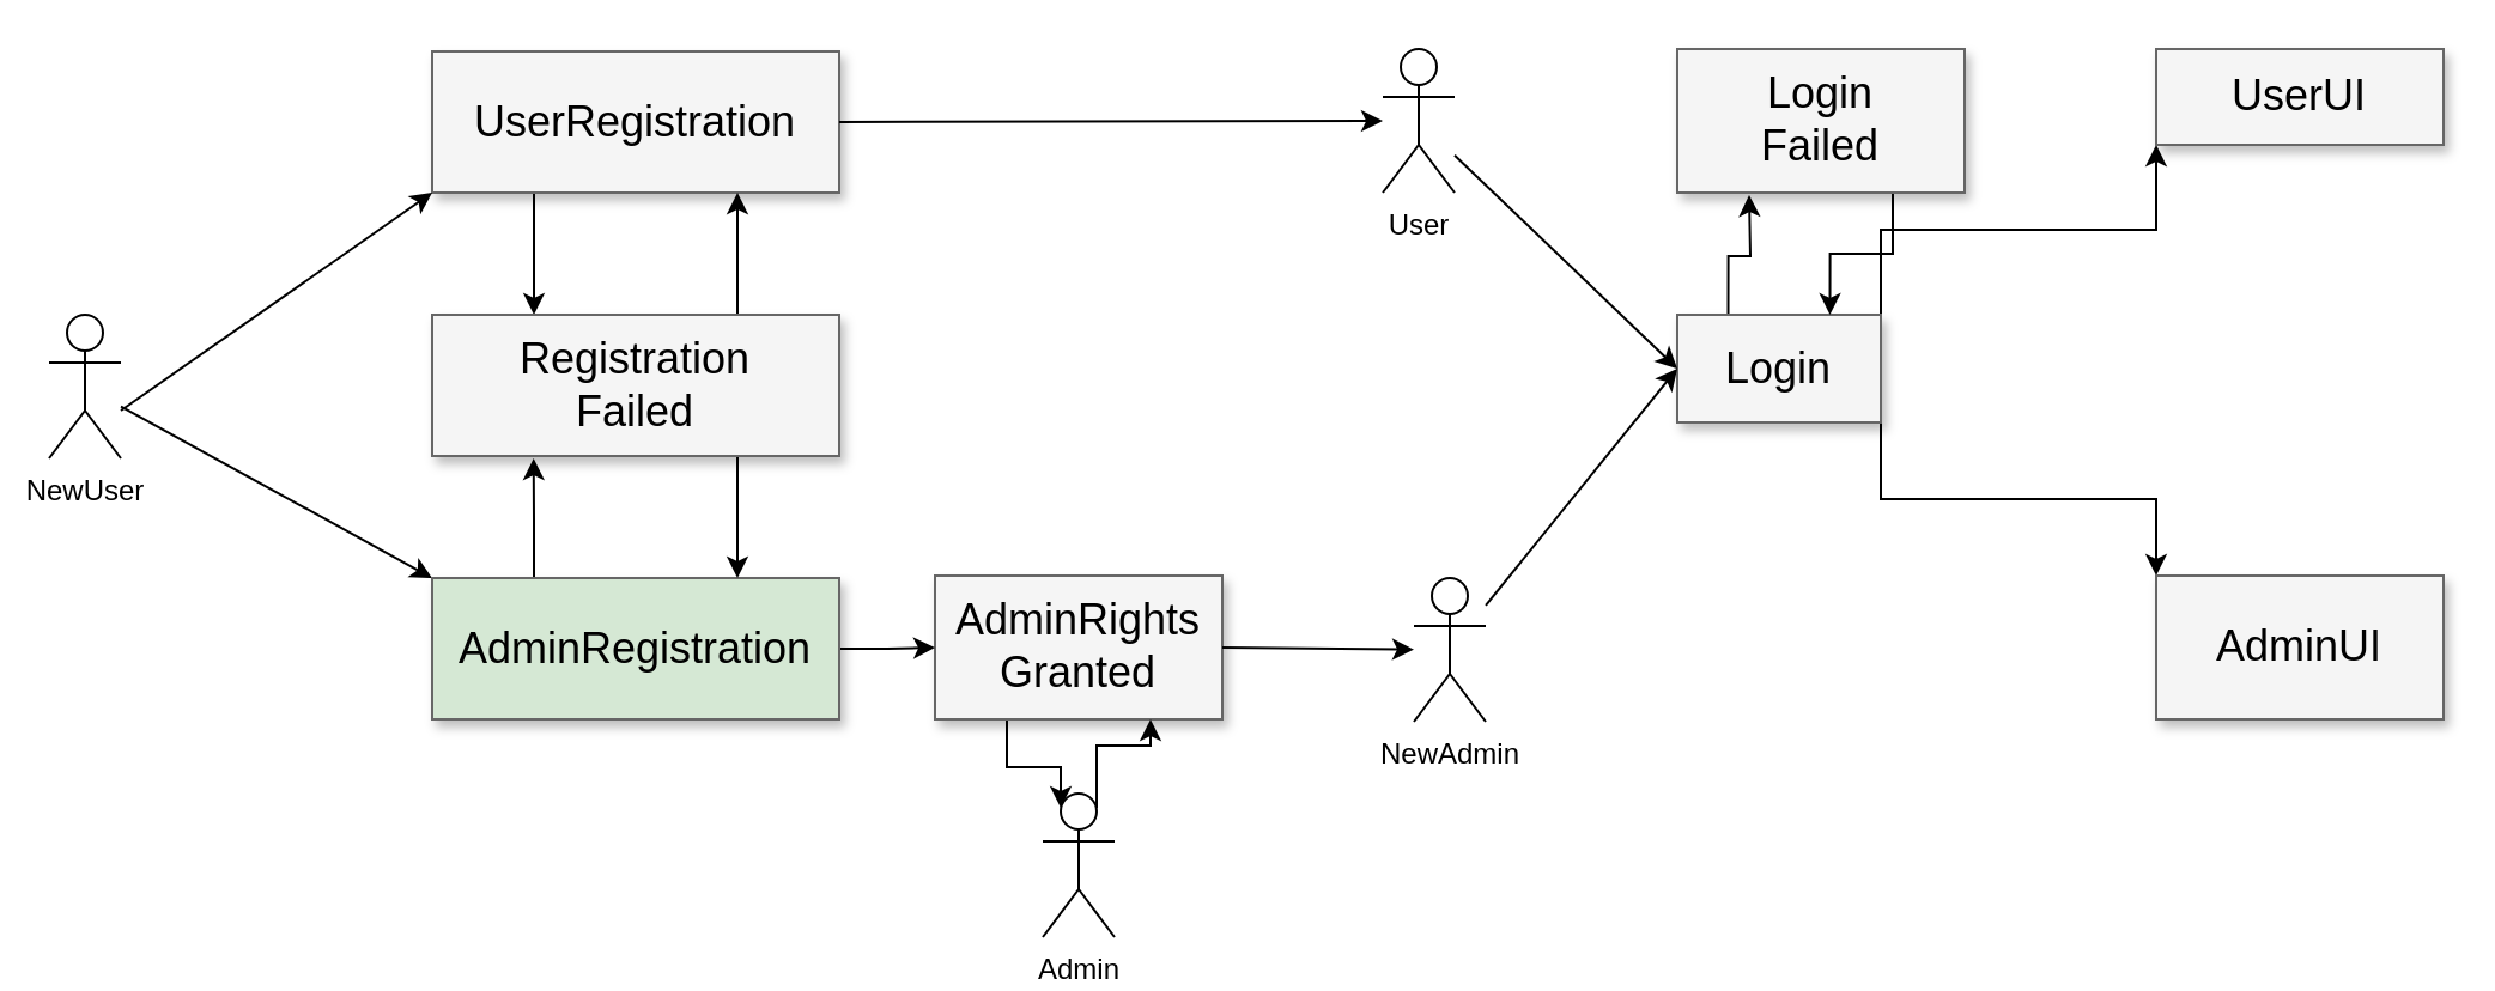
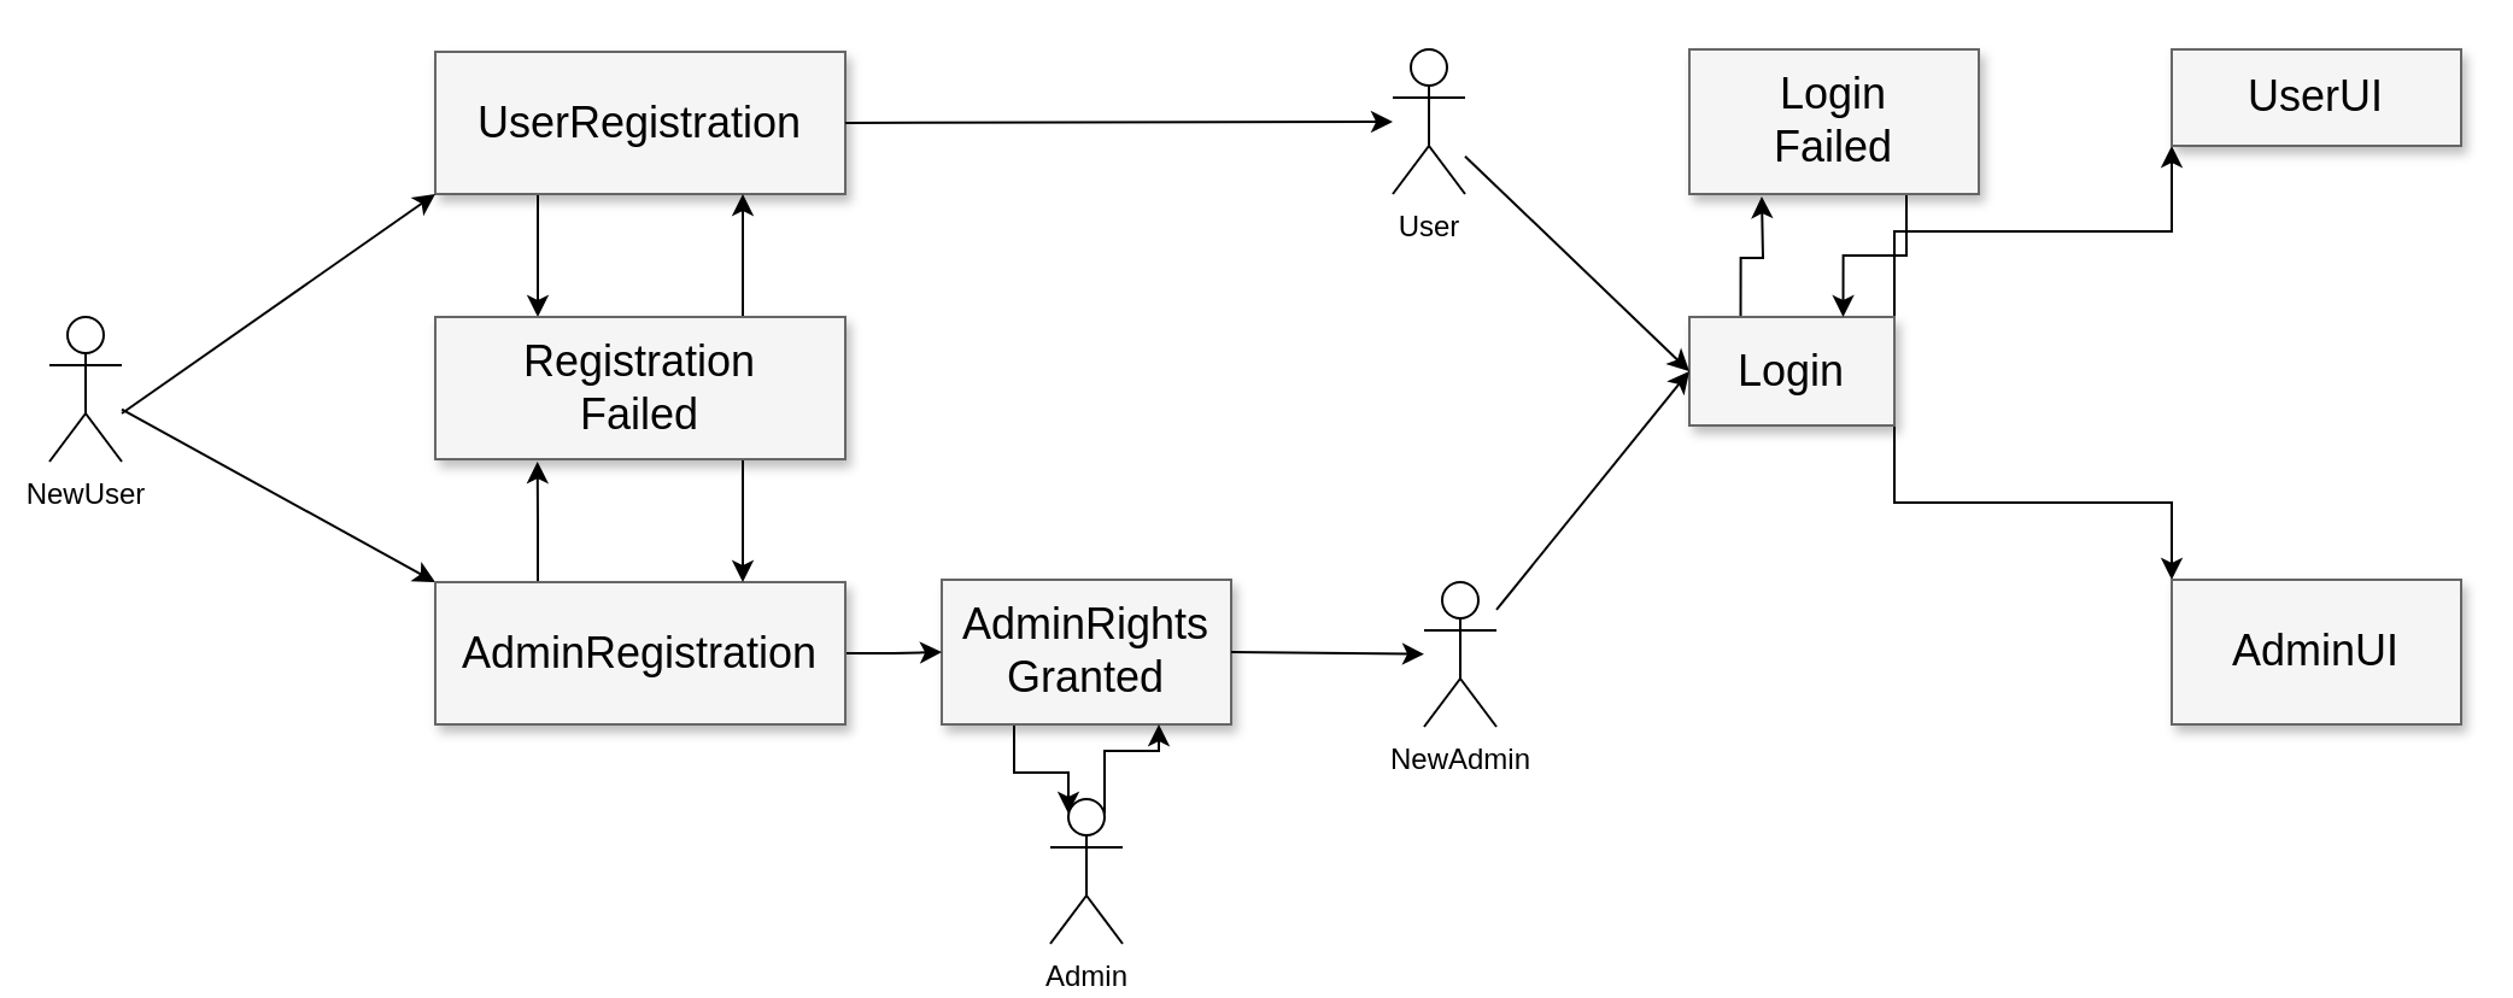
- <mxCell id="24" value="AdminRegistration" style="whiteSpace=wrap;html=1;shadow=1;fontSize=18;fillColor=#d5e8d4;strokeColor=#666666;" vertex="1" parent="1"><mxGeometry x="180" y="241" width="170" height="59" as="geometry" /></mxCell>
+ <mxCell id="24" value="AdminRegistration" style="whiteSpace=wrap;html=1;shadow=1;fontSize=18;fillColor=#f5f5f5;strokeColor=#666666;" vertex="1" parent="1"><mxGeometry x="180" y="241" width="170" height="59" as="geometry" /></mxCell>
